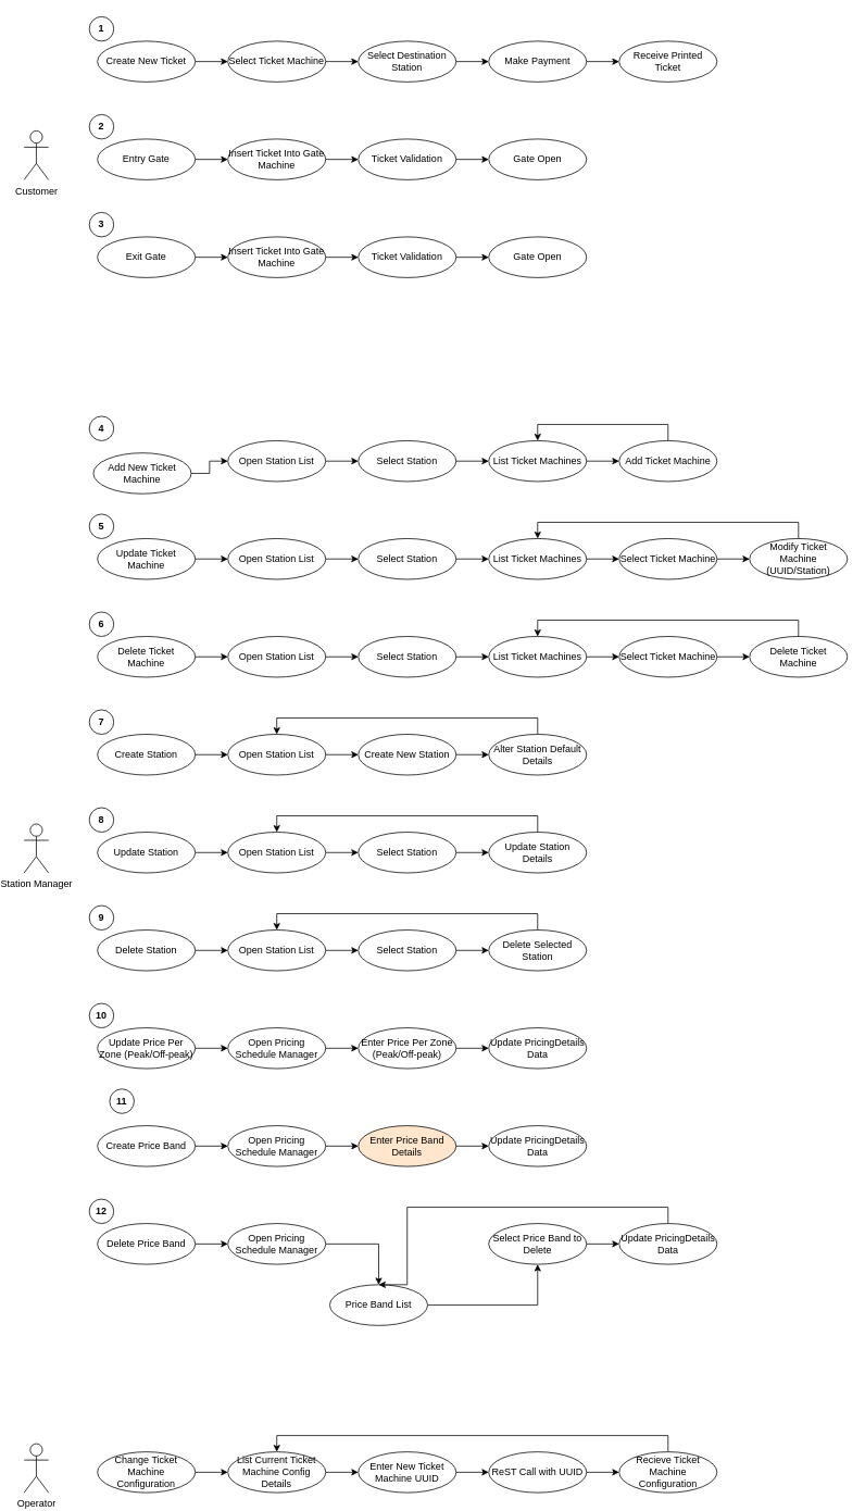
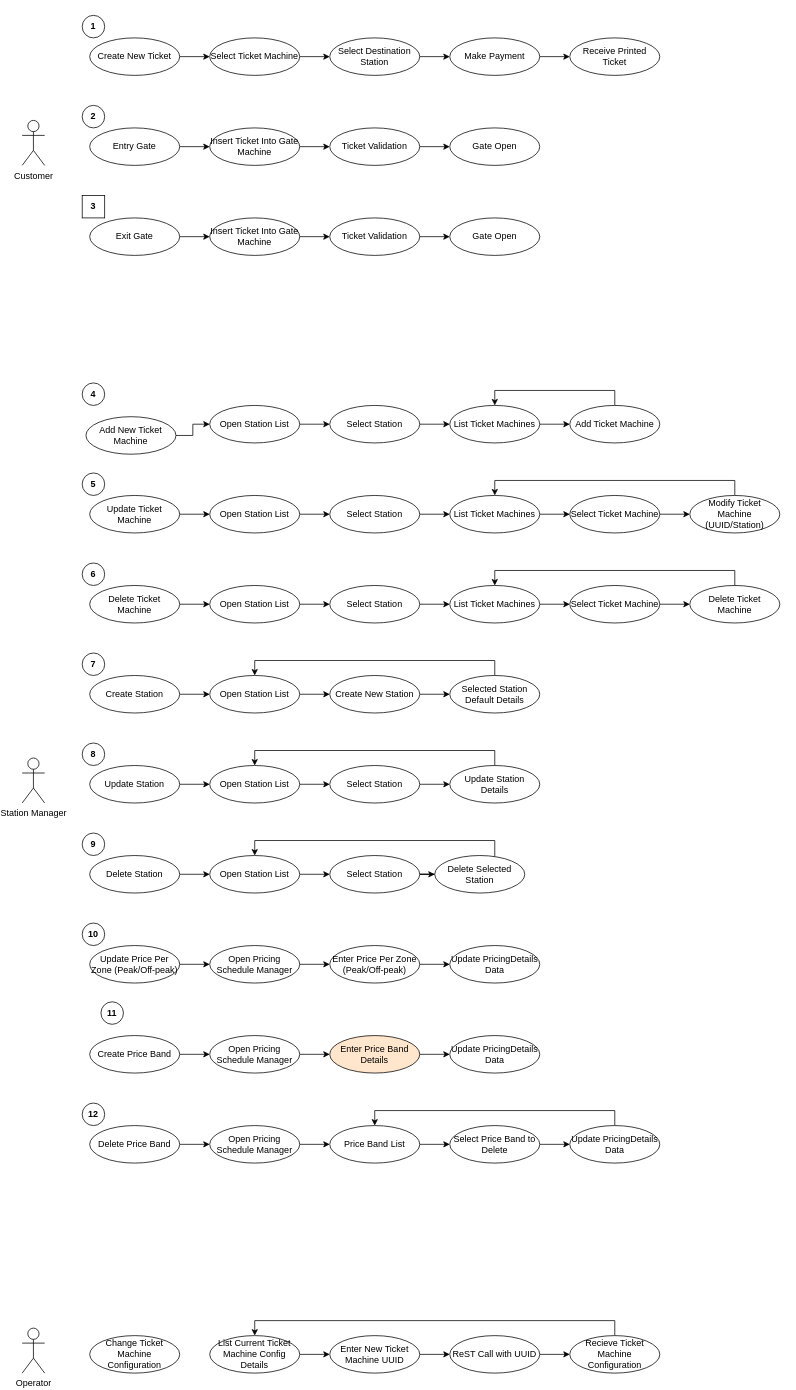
- <mxCell id="122" value="&lt;b&gt;3&lt;/b&gt;" style="ellipse;whiteSpace=wrap;html=1;aspect=fixed;" vertex="1" parent="1"><mxGeometry x="100" y="260" width="30" height="30" as="geometry" /></mxCell>
+ <mxCell id="122" value="&lt;b&gt;3&lt;/b&gt;" style="whiteSpace=wrap;html=1;aspect=fixed;rounded=0;" vertex="1" parent="1"><mxGeometry x="100" y="260" width="30" height="30" as="geometry" /></mxCell>
- <mxCell id="59" value="Alter Station Default Details" style="ellipse;whiteSpace=wrap;html=1;" vertex="1" parent="1"><mxGeometry x="590" y="900" width="120" height="50" as="geometry" /></mxCell>
+ <mxCell id="59" value="Selected Station Default Details" style="ellipse;whiteSpace=wrap;html=1;" vertex="1" parent="1"><mxGeometry x="590" y="900" width="120" height="50" as="geometry" /></mxCell>
- <mxCell id="75" value="Delete Selected Station" style="ellipse;whiteSpace=wrap;html=1;" vertex="1" parent="1"><mxGeometry x="590" y="1140" width="120" height="50" as="geometry" /></mxCell>
+ <mxCell id="75" value="Delete Selected Station" style="ellipse;whiteSpace=wrap;html=1;" vertex="1" parent="1"><mxGeometry x="570" y="1140" width="120" height="50" as="geometry" /></mxCell>
- <mxCell id="95" value="Price Band List" style="ellipse;whiteSpace=wrap;html=1;" vertex="1" parent="1"><mxGeometry x="395" y="1575" width="120" height="50" as="geometry" /></mxCell>
+ <mxCell id="95" value="Price Band List" style="ellipse;whiteSpace=wrap;html=1;" vertex="1" parent="1"><mxGeometry x="430" y="1500" width="120" height="50" as="geometry" /></mxCell>
- <mxCell id="100" value="" style="edgeStyle=orthogonalEdgeStyle;rounded=0;orthogonalLoop=1;jettySize=auto;html=1;" edge="1" parent="1" source="101" target="103"><mxGeometry relative="1" as="geometry" /></mxCell>
